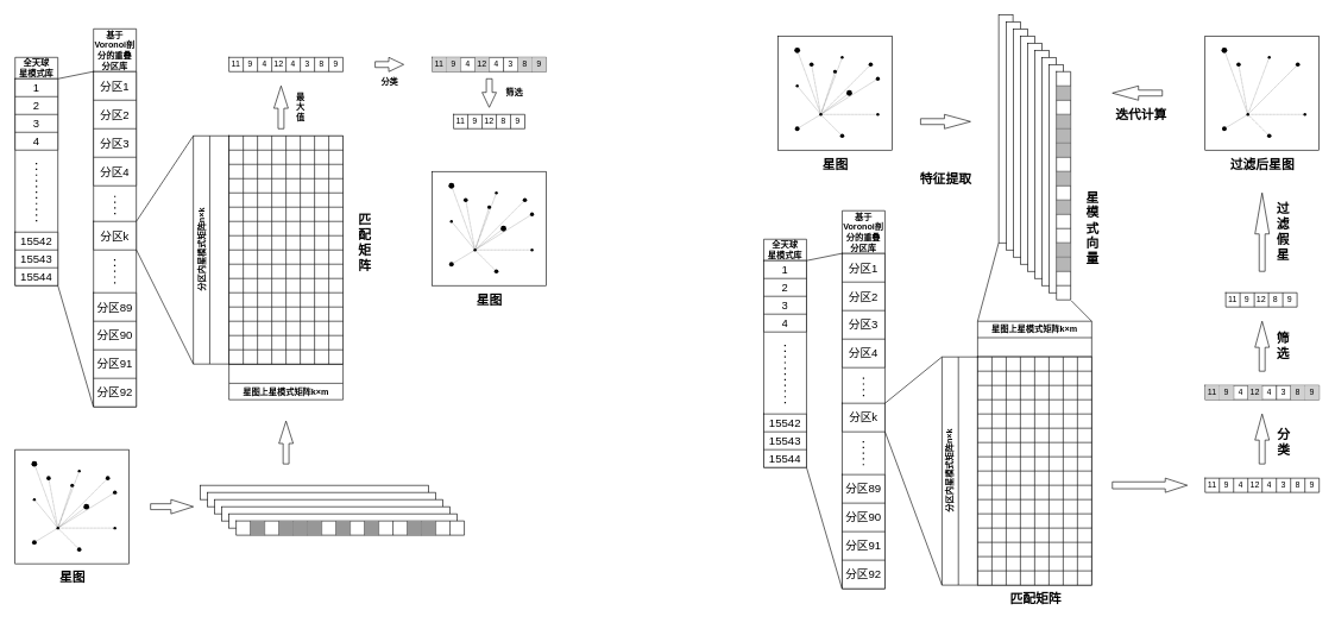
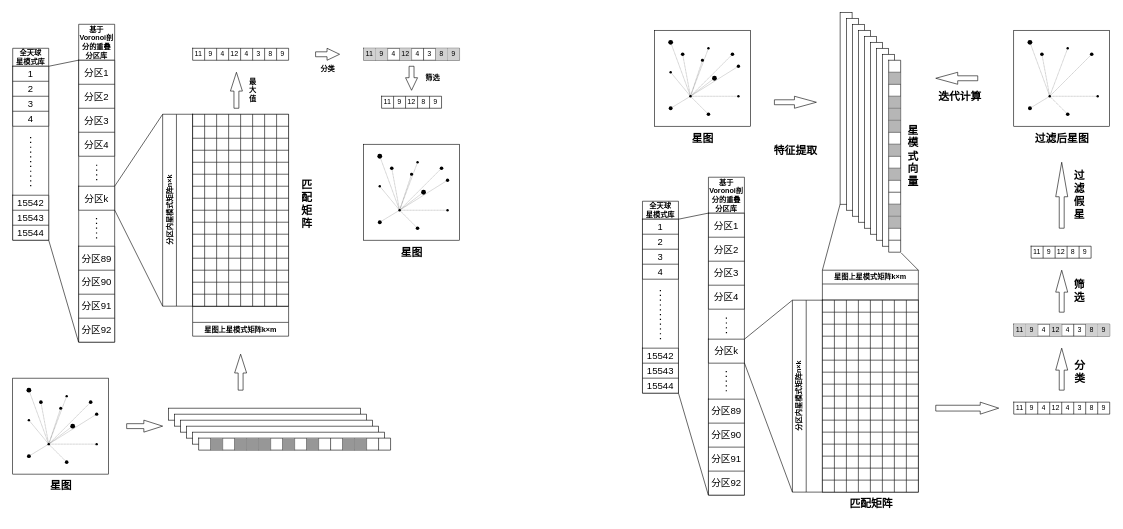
- <mxCell id="627" value="&lt;b&gt;&lt;font style=&quot;font-size: 18px;&quot;&gt;星&lt;/font&gt;&lt;/b&gt;&lt;div&gt;&lt;b&gt;&lt;font style=&quot;font-size: 18px;&quot;&gt;模&lt;/font&gt;&lt;/b&gt;&lt;/div&gt;&lt;div&gt;&lt;b&gt;&lt;font style=&quot;font-size: 18px;&quot;&gt;式&lt;/font&gt;&lt;/b&gt;&lt;/div&gt;&lt;div&gt;&lt;b&gt;&lt;font style=&quot;font-size: 18px;&quot;&gt;向&lt;/font&gt;&lt;/b&gt;&lt;/div&gt;&lt;div&gt;&lt;b&gt;&lt;font style=&quot;font-size: 18px;&quot;&gt;量&lt;/font&gt;&lt;/b&gt;&lt;/div&gt;" style="text;html=1;align=center;verticalAlign=middle;resizable=0;points=[];autosize=1;strokeColor=none;fillColor=none;" vertex="1" parent="1"><mxGeometry x="1510.5" y="260" width="40" height="120" as="geometry" /></mxCell>
+ <mxCell id="627" value="&lt;b&gt;&lt;font style=&quot;font-size: 18px;&quot;&gt;星&lt;/font&gt;&lt;/b&gt;&lt;div&gt;&lt;b&gt;&lt;font style=&quot;font-size: 18px;&quot;&gt;模&lt;/font&gt;&lt;/b&gt;&lt;/div&gt;&lt;div&gt;&lt;b&gt;&lt;font style=&quot;font-size: 18px;&quot;&gt;式&lt;/font&gt;&lt;/b&gt;&lt;/div&gt;&lt;div&gt;&lt;b&gt;&lt;font style=&quot;font-size: 18px;&quot;&gt;向&lt;/font&gt;&lt;/b&gt;&lt;/div&gt;&lt;div&gt;&lt;b&gt;&lt;font style=&quot;font-size: 18px;&quot;&gt;量&lt;/font&gt;&lt;/b&gt;&lt;/div&gt;" style="text;html=1;align=center;verticalAlign=middle;resizable=0;points=[];autosize=1;strokeColor=none;fillColor=none;" vertex="1" parent="1"><mxGeometry x="1500.5" y="200" width="40" height="120" as="geometry" /></mxCell>
